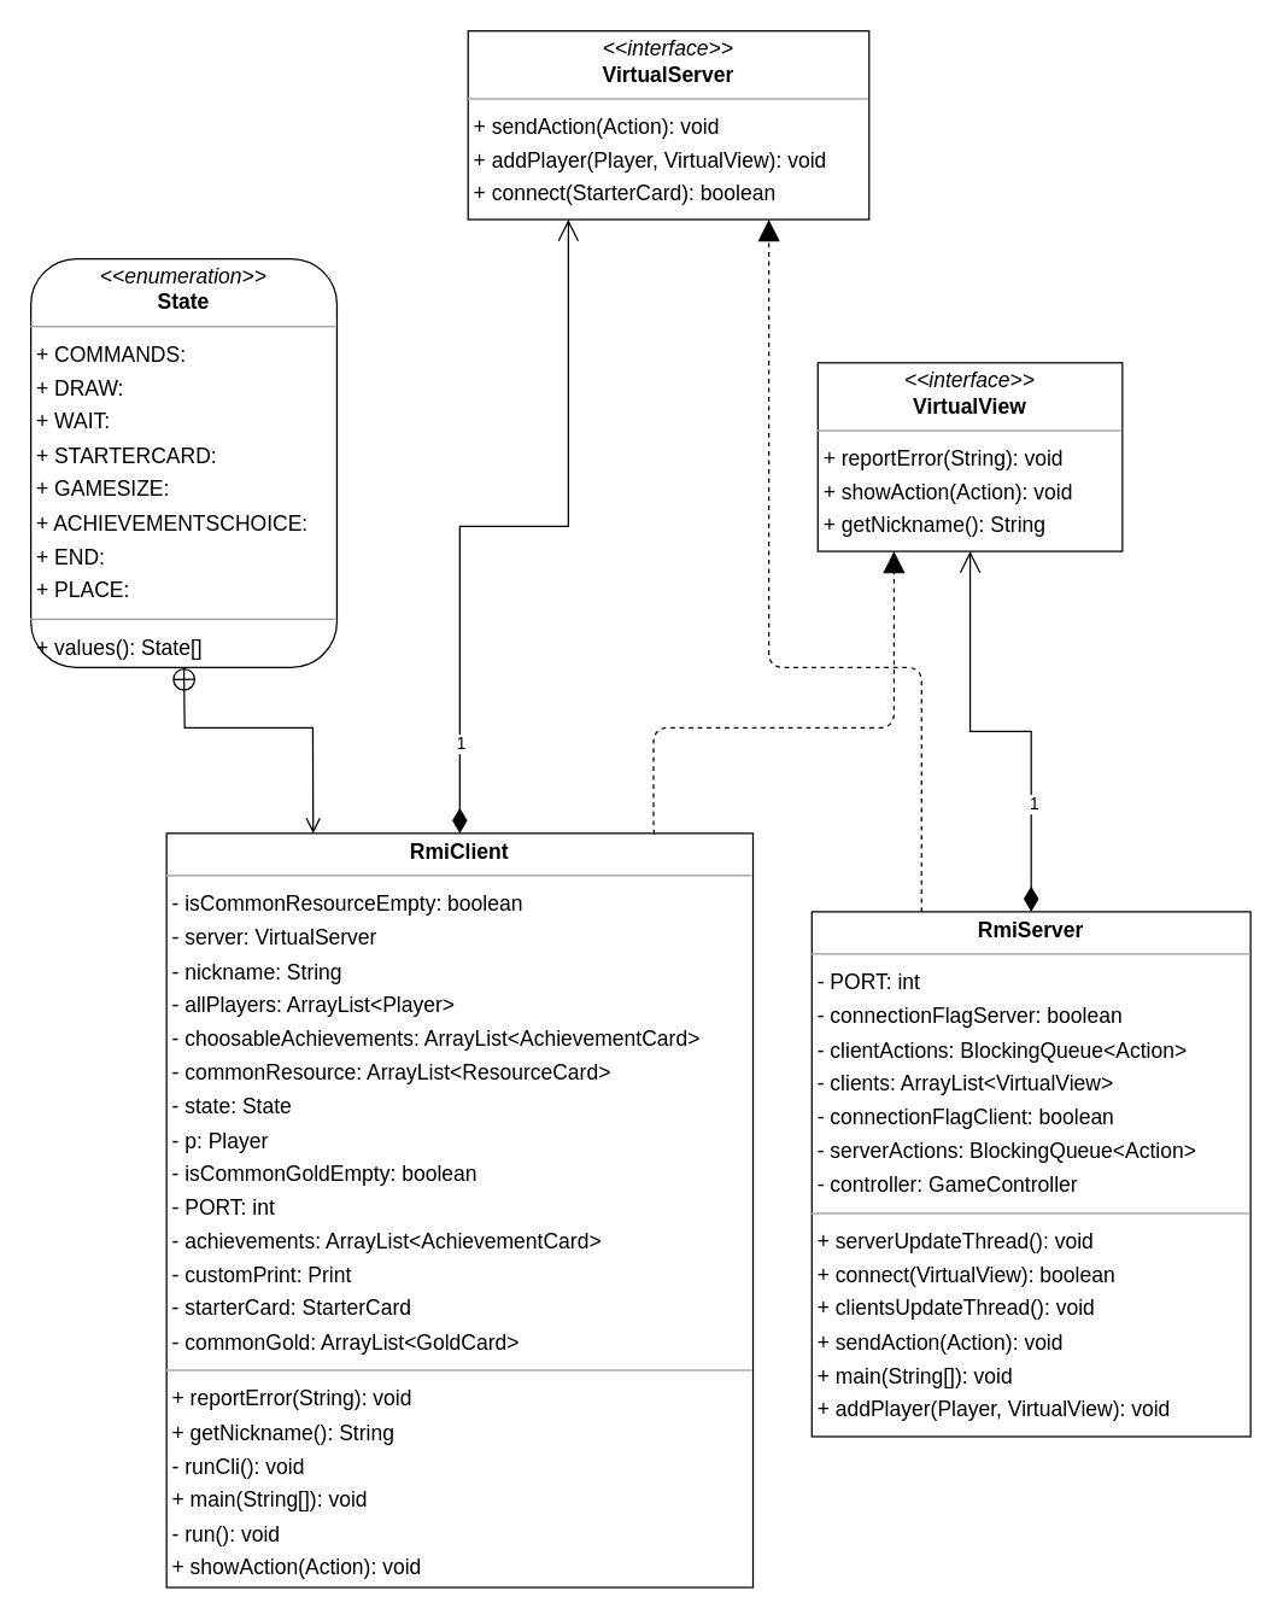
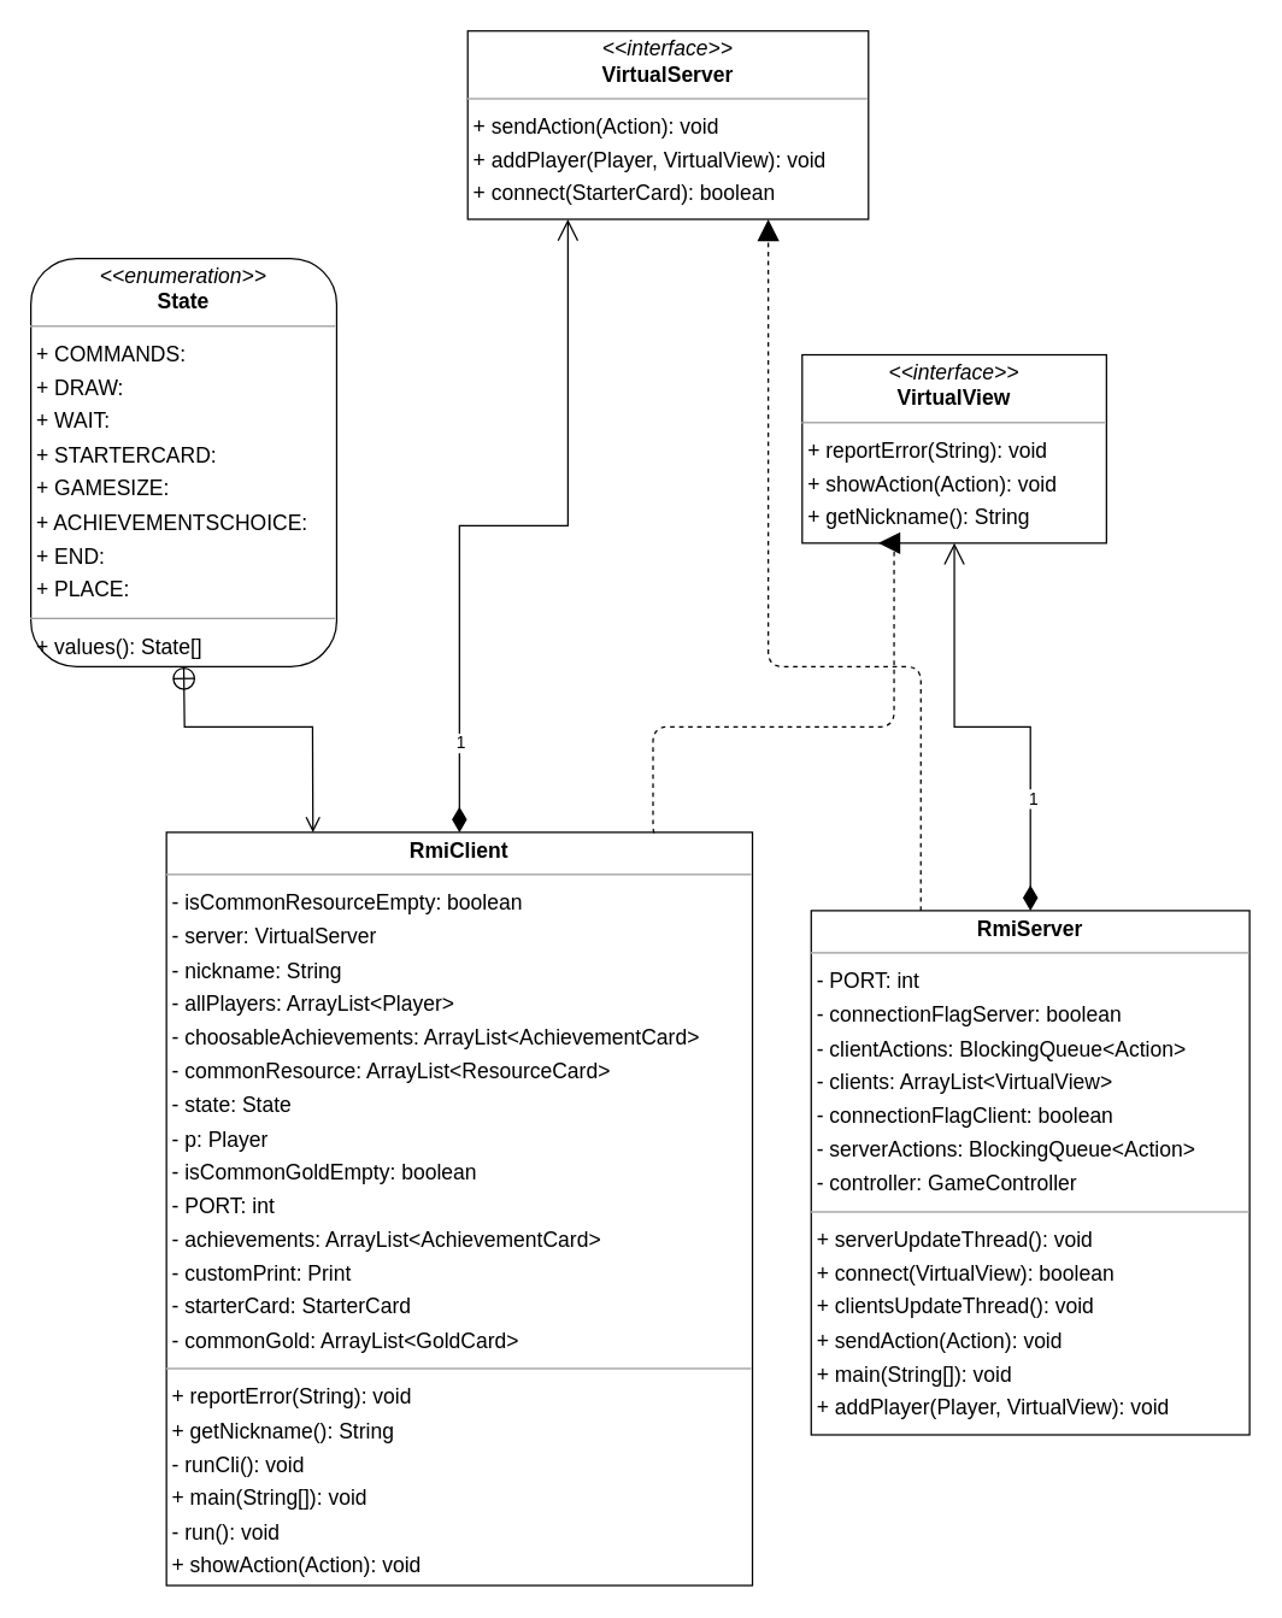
- <mxCell id="6" value="&lt;p style=&quot;margin:0px;margin-top:4px;text-align:center;&quot;&gt;&lt;i&gt;&amp;lt;&amp;lt;interface&amp;gt;&amp;gt;&lt;/i&gt;&lt;br/&gt;&lt;b&gt;VirtualView&lt;/b&gt;&lt;/p&gt;&lt;hr size=&quot;1&quot;/&gt;&lt;p style=&quot;margin:0 0 0 4px;line-height:1.6;&quot;&gt;+ reportError(String): void&lt;br/&gt;+ showAction(Action): void&lt;br/&gt;+ getNickname(): String&lt;/p&gt;" style="verticalAlign=top;align=left;overflow=fill;fontSize=14;fontFamily=Helvetica;html=1;rounded=0;shadow=0;comic=0;labelBackgroundColor=none;strokeWidth=1;" parent="1" vertex="1"><mxGeometry x="542" y="240" width="202" height="125" as="geometry" /></mxCell>
+ <mxCell id="6" value="&lt;p style=&quot;margin:0px;margin-top:4px;text-align:center;&quot;&gt;&lt;i&gt;&amp;lt;&amp;lt;interface&amp;gt;&amp;gt;&lt;/i&gt;&lt;br/&gt;&lt;b&gt;VirtualView&lt;/b&gt;&lt;/p&gt;&lt;hr size=&quot;1&quot;/&gt;&lt;p style=&quot;margin:0 0 0 4px;line-height:1.6;&quot;&gt;+ reportError(String): void&lt;br/&gt;+ showAction(Action): void&lt;br/&gt;+ getNickname(): String&lt;/p&gt;" style="verticalAlign=top;align=left;overflow=fill;fontSize=14;fontFamily=Helvetica;html=1;rounded=0;shadow=0;comic=0;labelBackgroundColor=none;strokeWidth=1;" parent="1" vertex="1"><mxGeometry x="532" y="235" width="202" height="125" as="geometry" /></mxCell>
